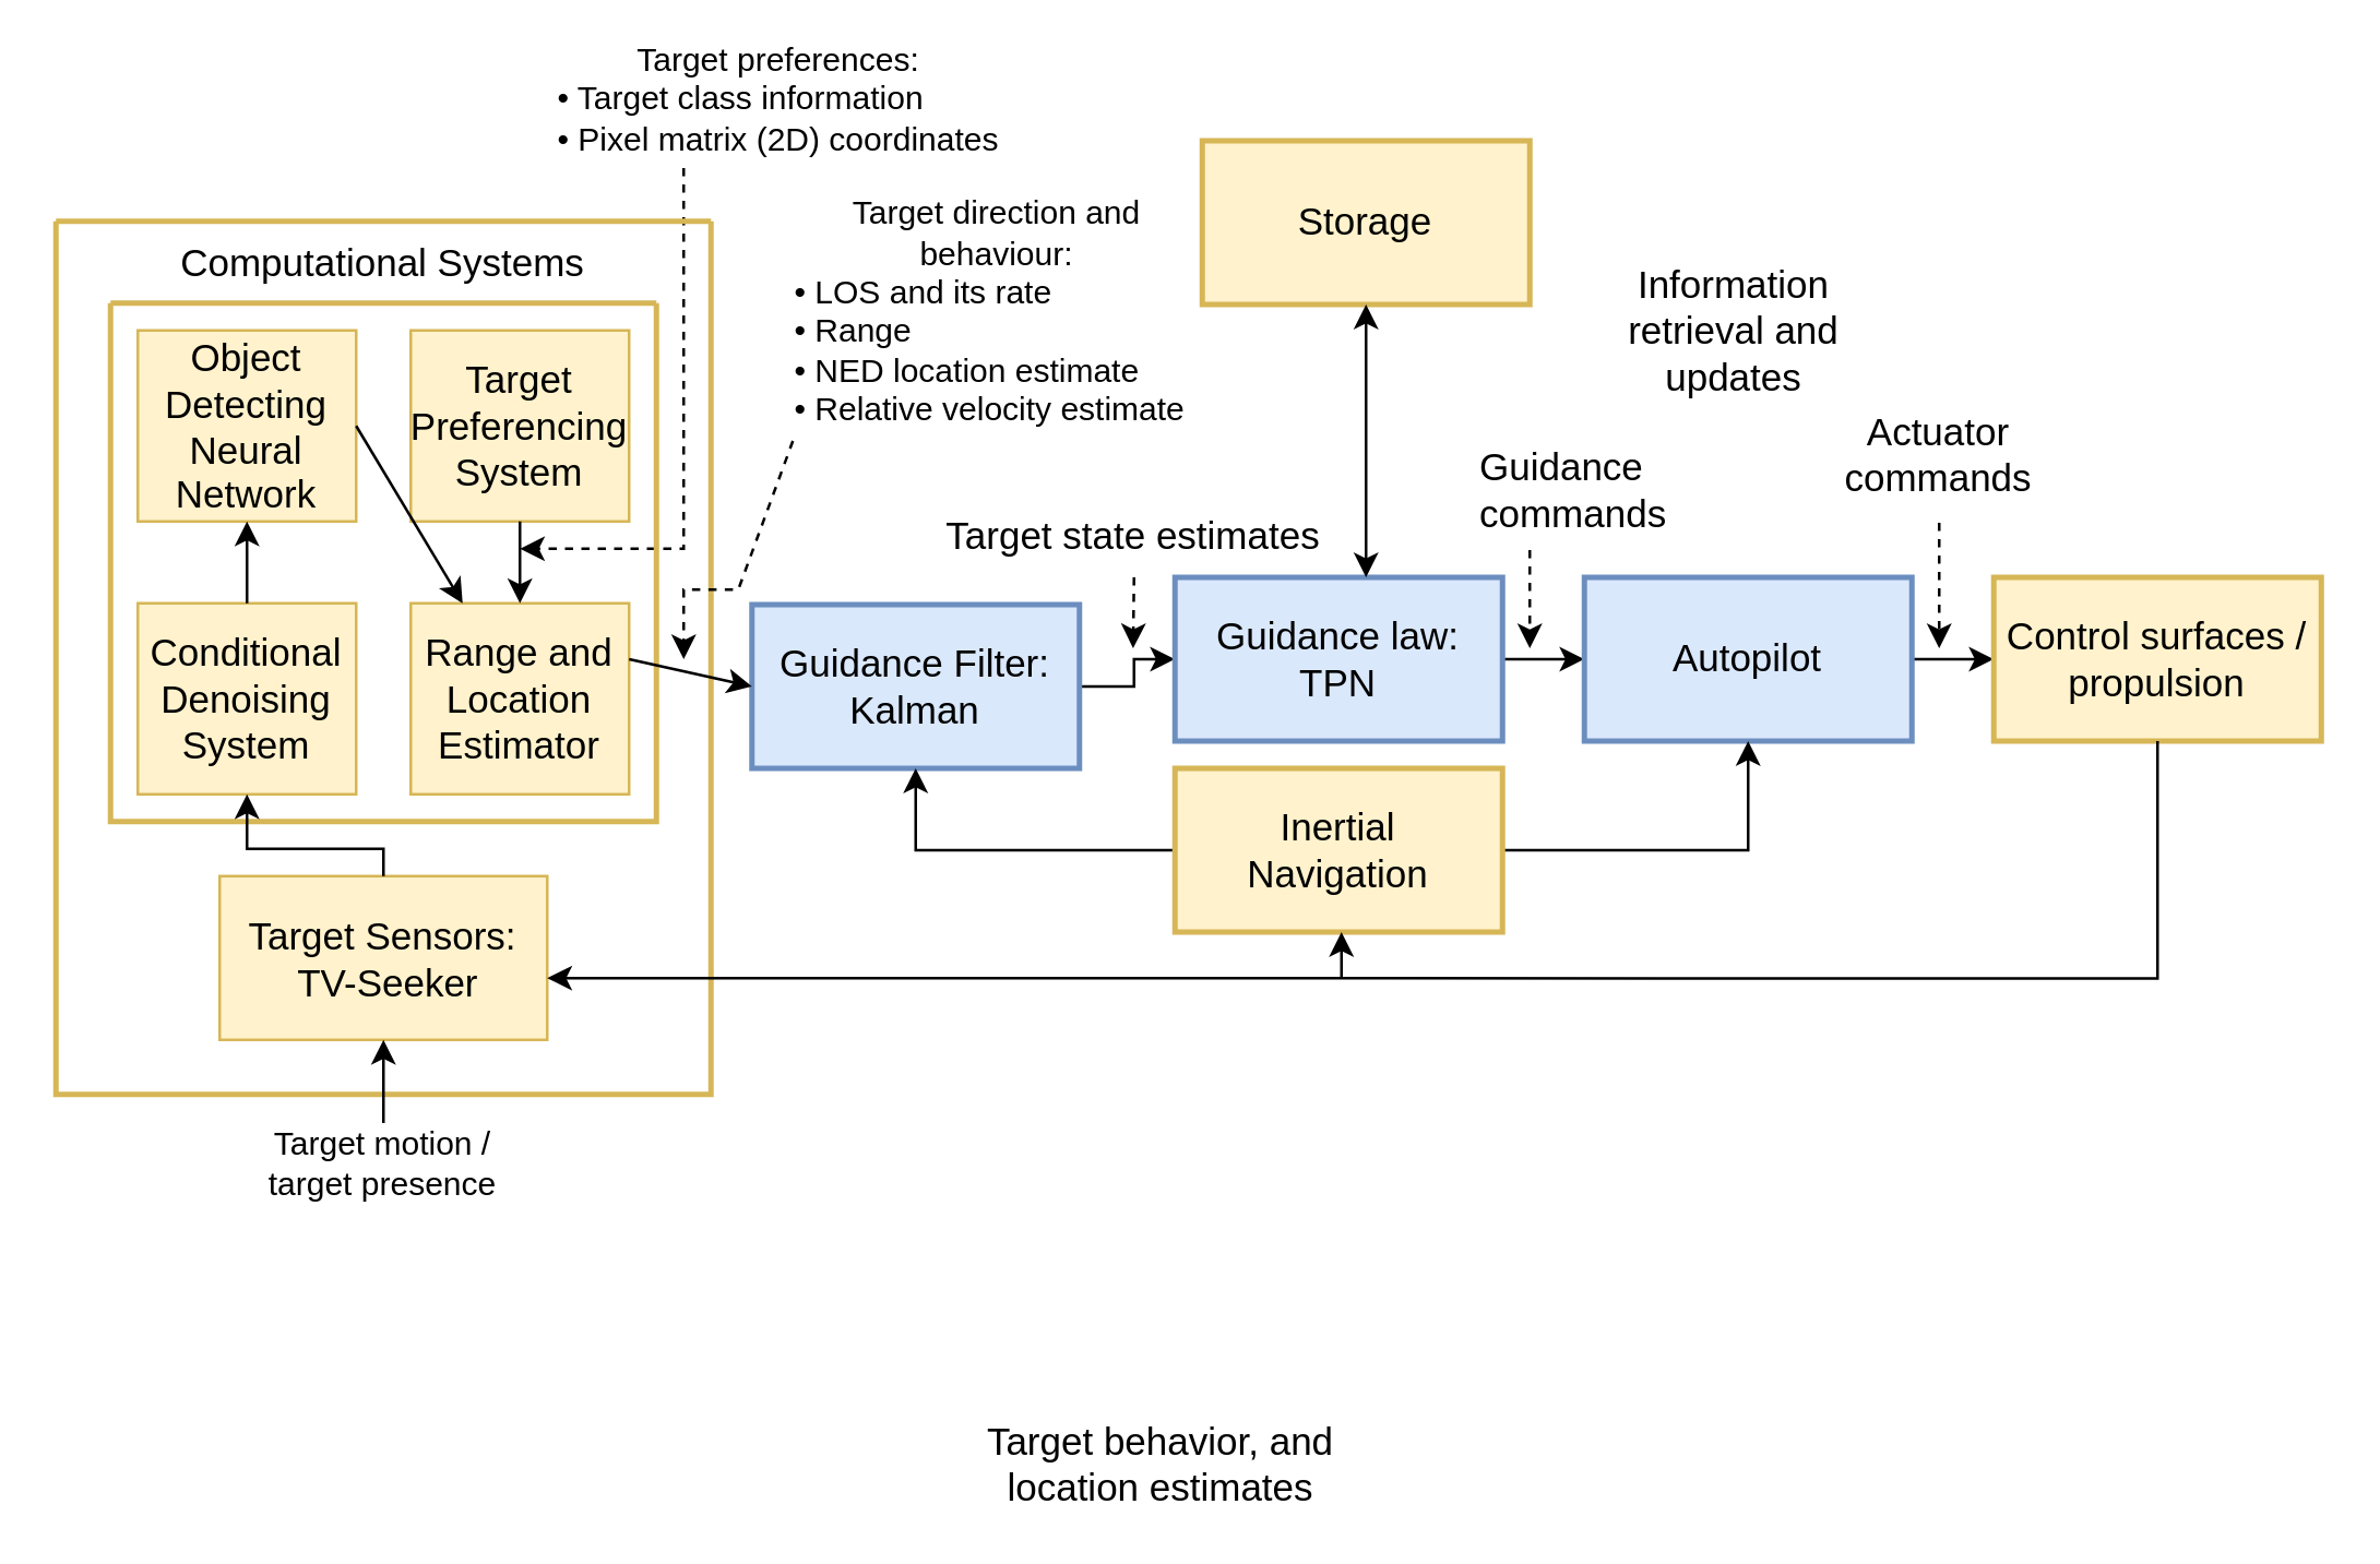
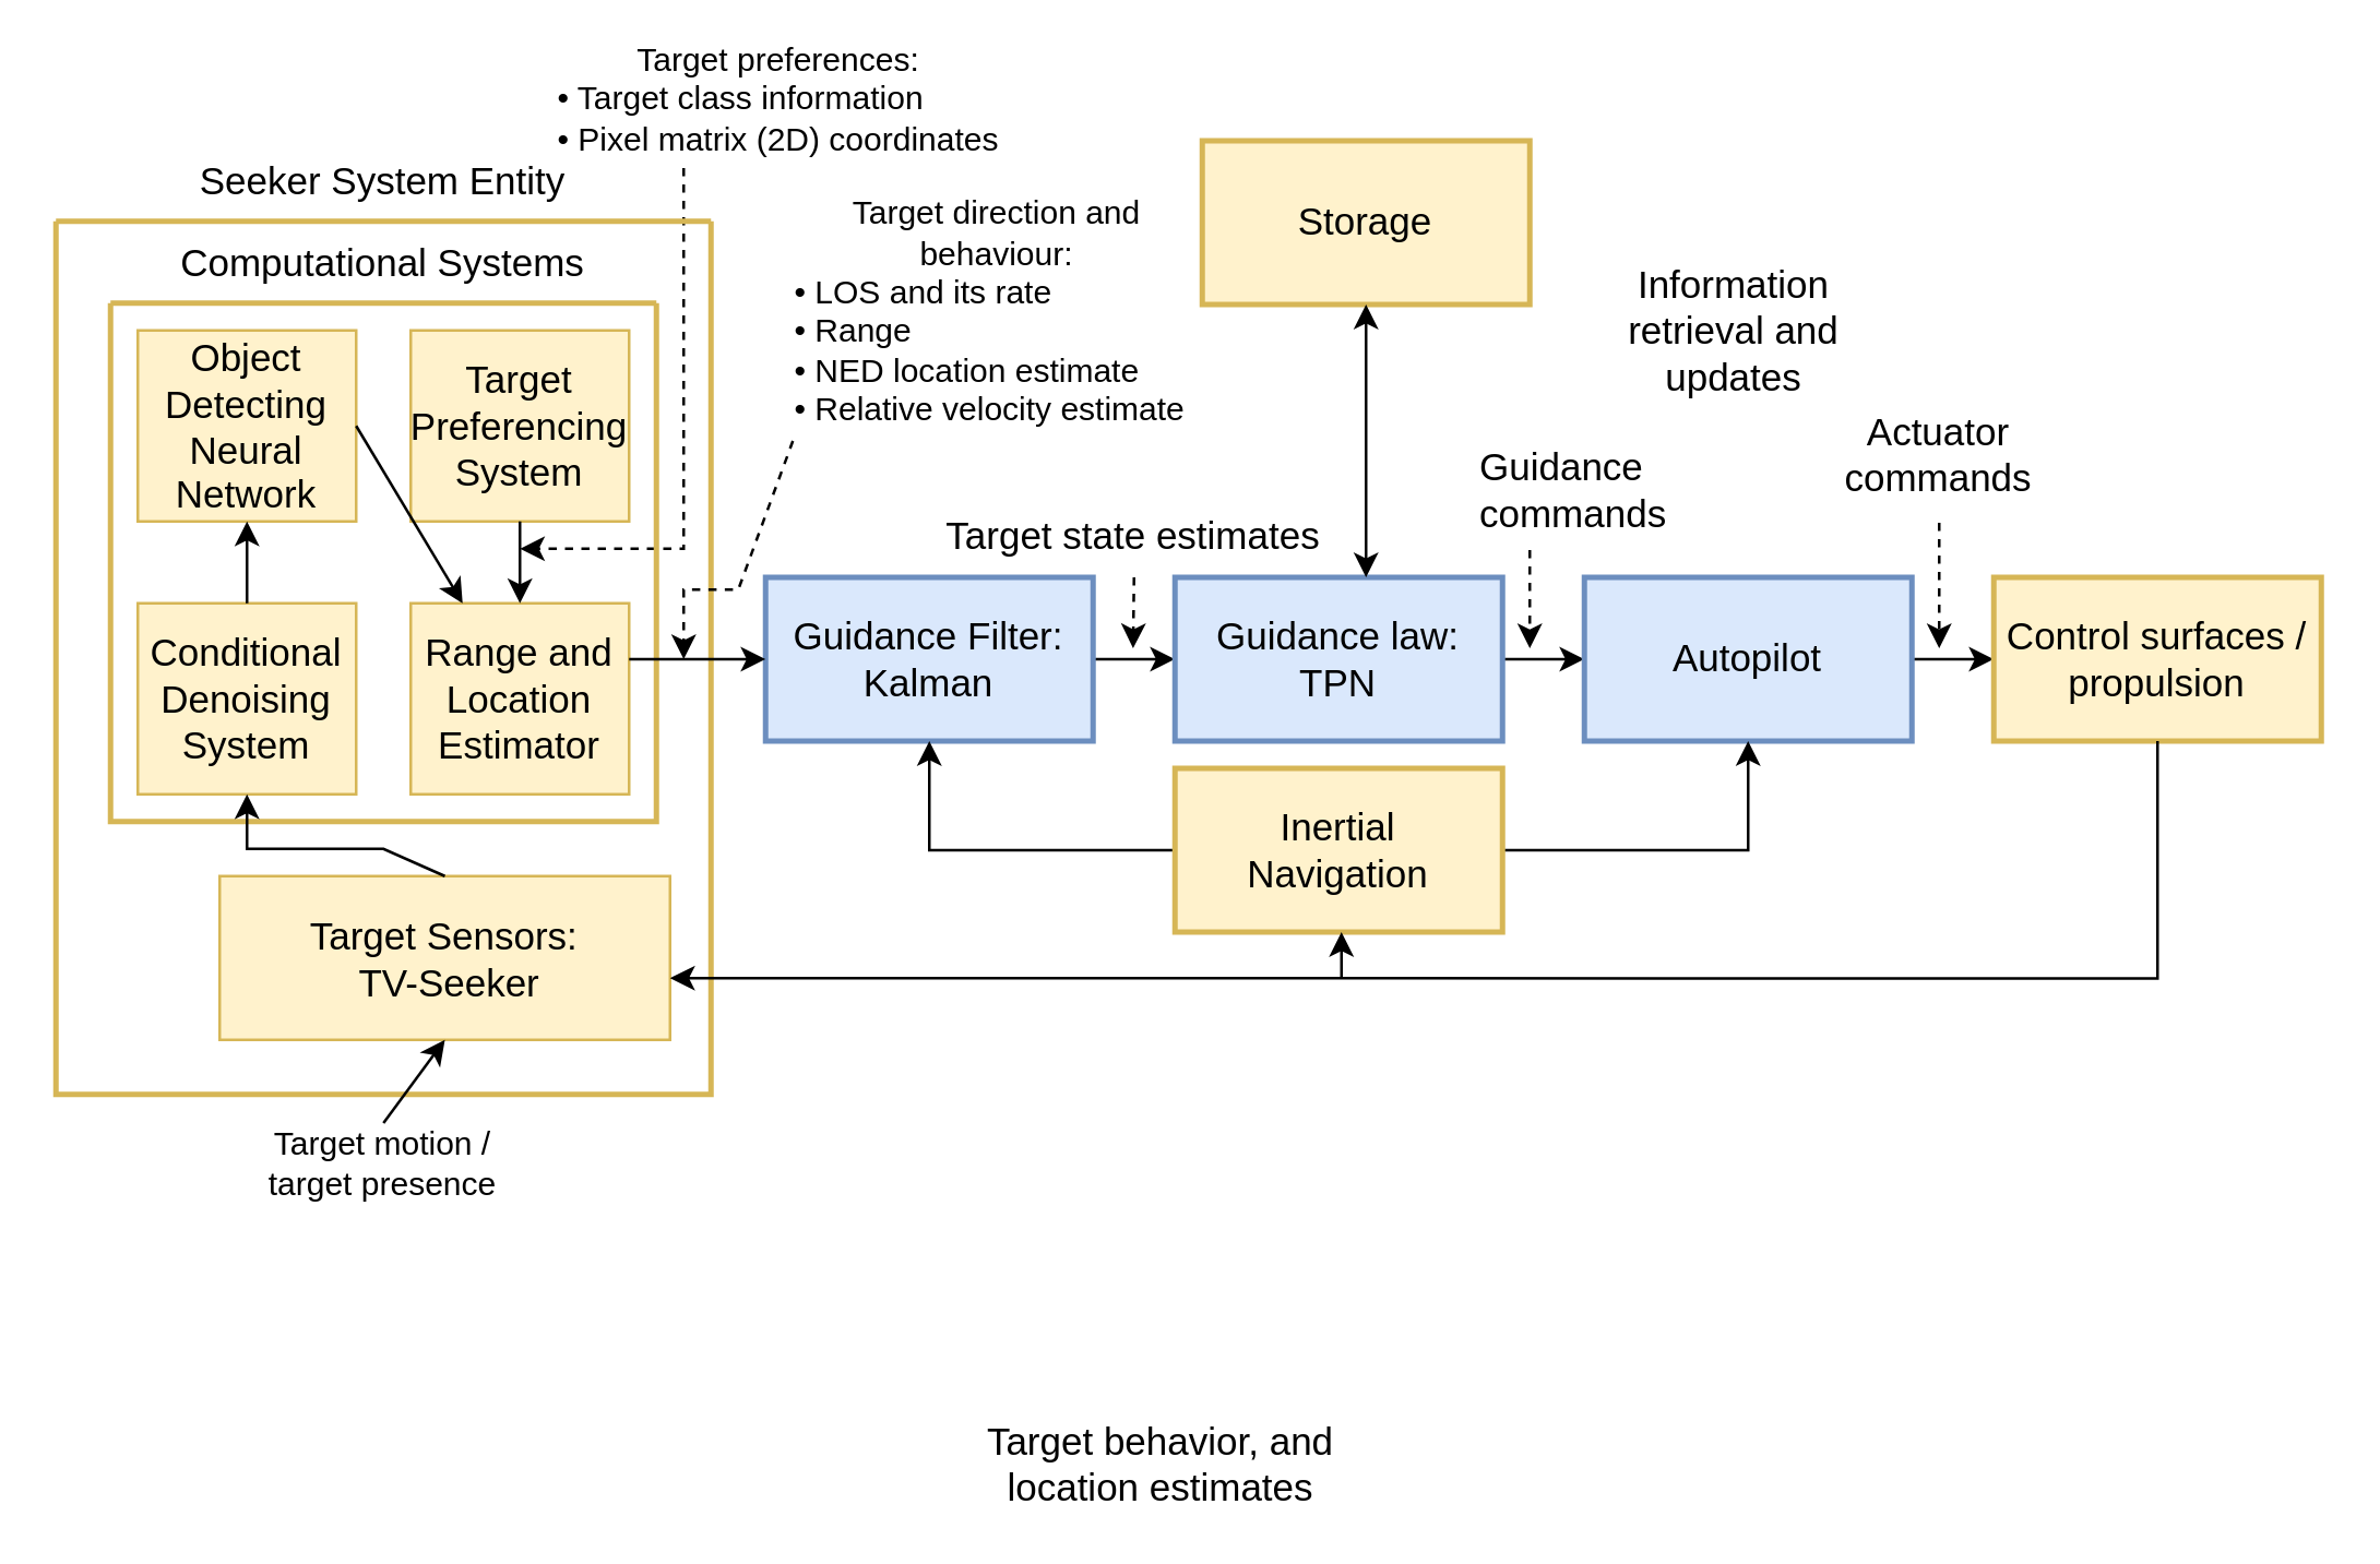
+ <mxCell id="24" value="&lt;font style=&quot;font-size: 14px;&quot;&gt;Seeker System Entity&lt;/font&gt;" style="text;html=1;align=center;verticalAlign=middle;whiteSpace=wrap;rounded=0;" parent="1" vertex="1"><mxGeometry x="60" y="50.5" width="160" height="30" as="geometry" /></mxCell>
- <mxCell id="6" value="&lt;div style=&quot;font-size: 14px;&quot;&gt;&lt;font style=&quot;font-size: 14px;&quot;&gt;Guidance Filter: &lt;font style=&quot;font-size: 14px;&quot;&gt;Kalman&lt;/font&gt;&lt;br&gt;&lt;/font&gt;&lt;/div&gt;" style="rounded=0;whiteSpace=wrap;html=1;fillColor=#dae8fc;strokeColor=#6c8ebf;strokeWidth=2;" parent="1" vertex="1"><mxGeometry x="275" y="221" width="120" height="60" as="geometry" /></mxCell>
+ <mxCell id="6" value="&lt;div style=&quot;font-size: 14px;&quot;&gt;&lt;font style=&quot;font-size: 14px;&quot;&gt;Guidance Filter: &lt;font style=&quot;font-size: 14px;&quot;&gt;Kalman&lt;/font&gt;&lt;br&gt;&lt;/font&gt;&lt;/div&gt;" style="rounded=0;whiteSpace=wrap;html=1;fillColor=#dae8fc;strokeColor=#6c8ebf;strokeWidth=2;" parent="1" vertex="1"><mxGeometry x="280" y="211" width="120" height="60" as="geometry" /></mxCell>
- <mxCell id="26" value="&lt;div&gt;&lt;font style=&quot;font-size: 14px;&quot;&gt;Target Sensors:&lt;/font&gt;&lt;/div&gt;&lt;div&gt;&lt;font style=&quot;font-size: 14px;&quot;&gt;&amp;nbsp;TV-Seeker&lt;br&gt;&lt;/font&gt;&lt;/div&gt;" style="rounded=0;whiteSpace=wrap;html=1;fillColor=#fff2cc;strokeColor=#d6b656;" parent="25" vertex="1"><mxGeometry x="60" y="240" width="120" height="60" as="geometry" /></mxCell>
+ <mxCell id="26" value="&lt;div&gt;&lt;font style=&quot;font-size: 14px;&quot;&gt;Target Sensors:&lt;/font&gt;&lt;/div&gt;&lt;div&gt;&lt;font style=&quot;font-size: 14px;&quot;&gt;&amp;nbsp;TV-Seeker&lt;br&gt;&lt;/font&gt;&lt;/div&gt;" style="rounded=0;whiteSpace=wrap;html=1;fillColor=#fff2cc;strokeColor=#d6b656;" parent="25" vertex="1"><mxGeometry x="60" y="240" width="165" height="60" as="geometry" /></mxCell>
